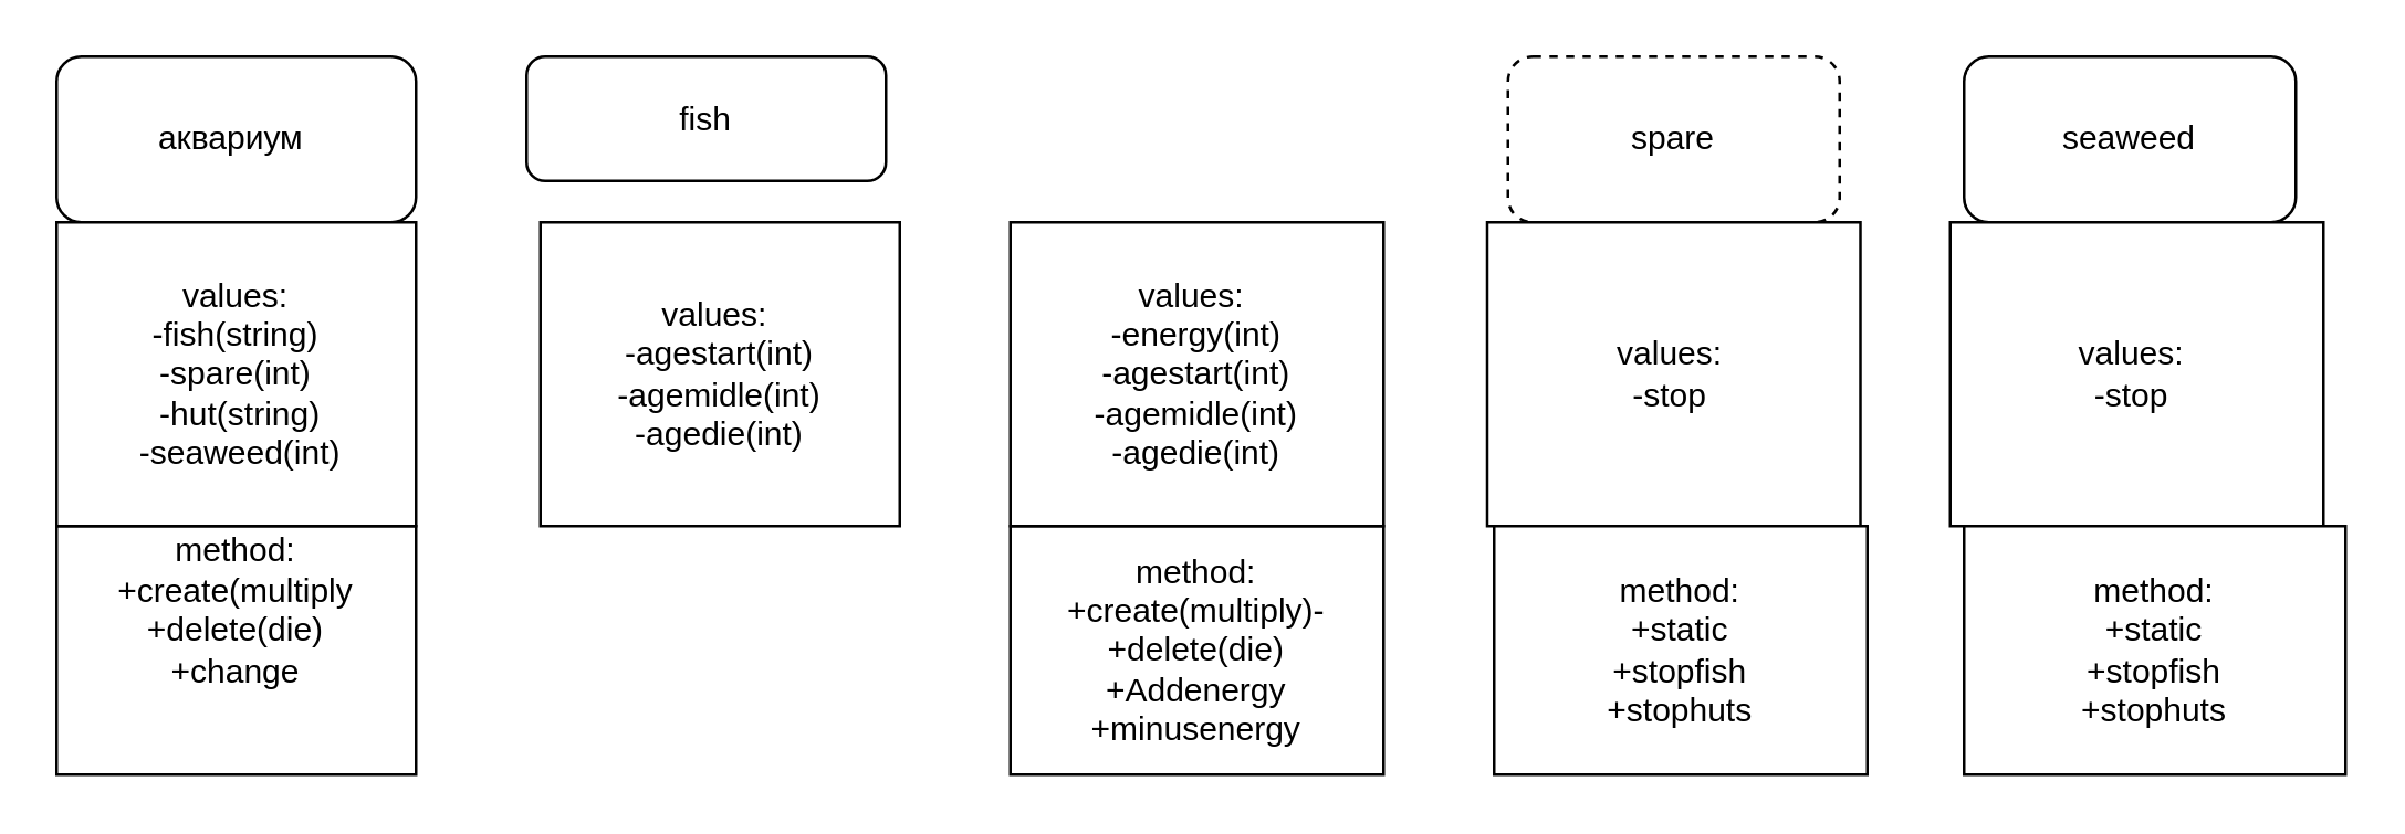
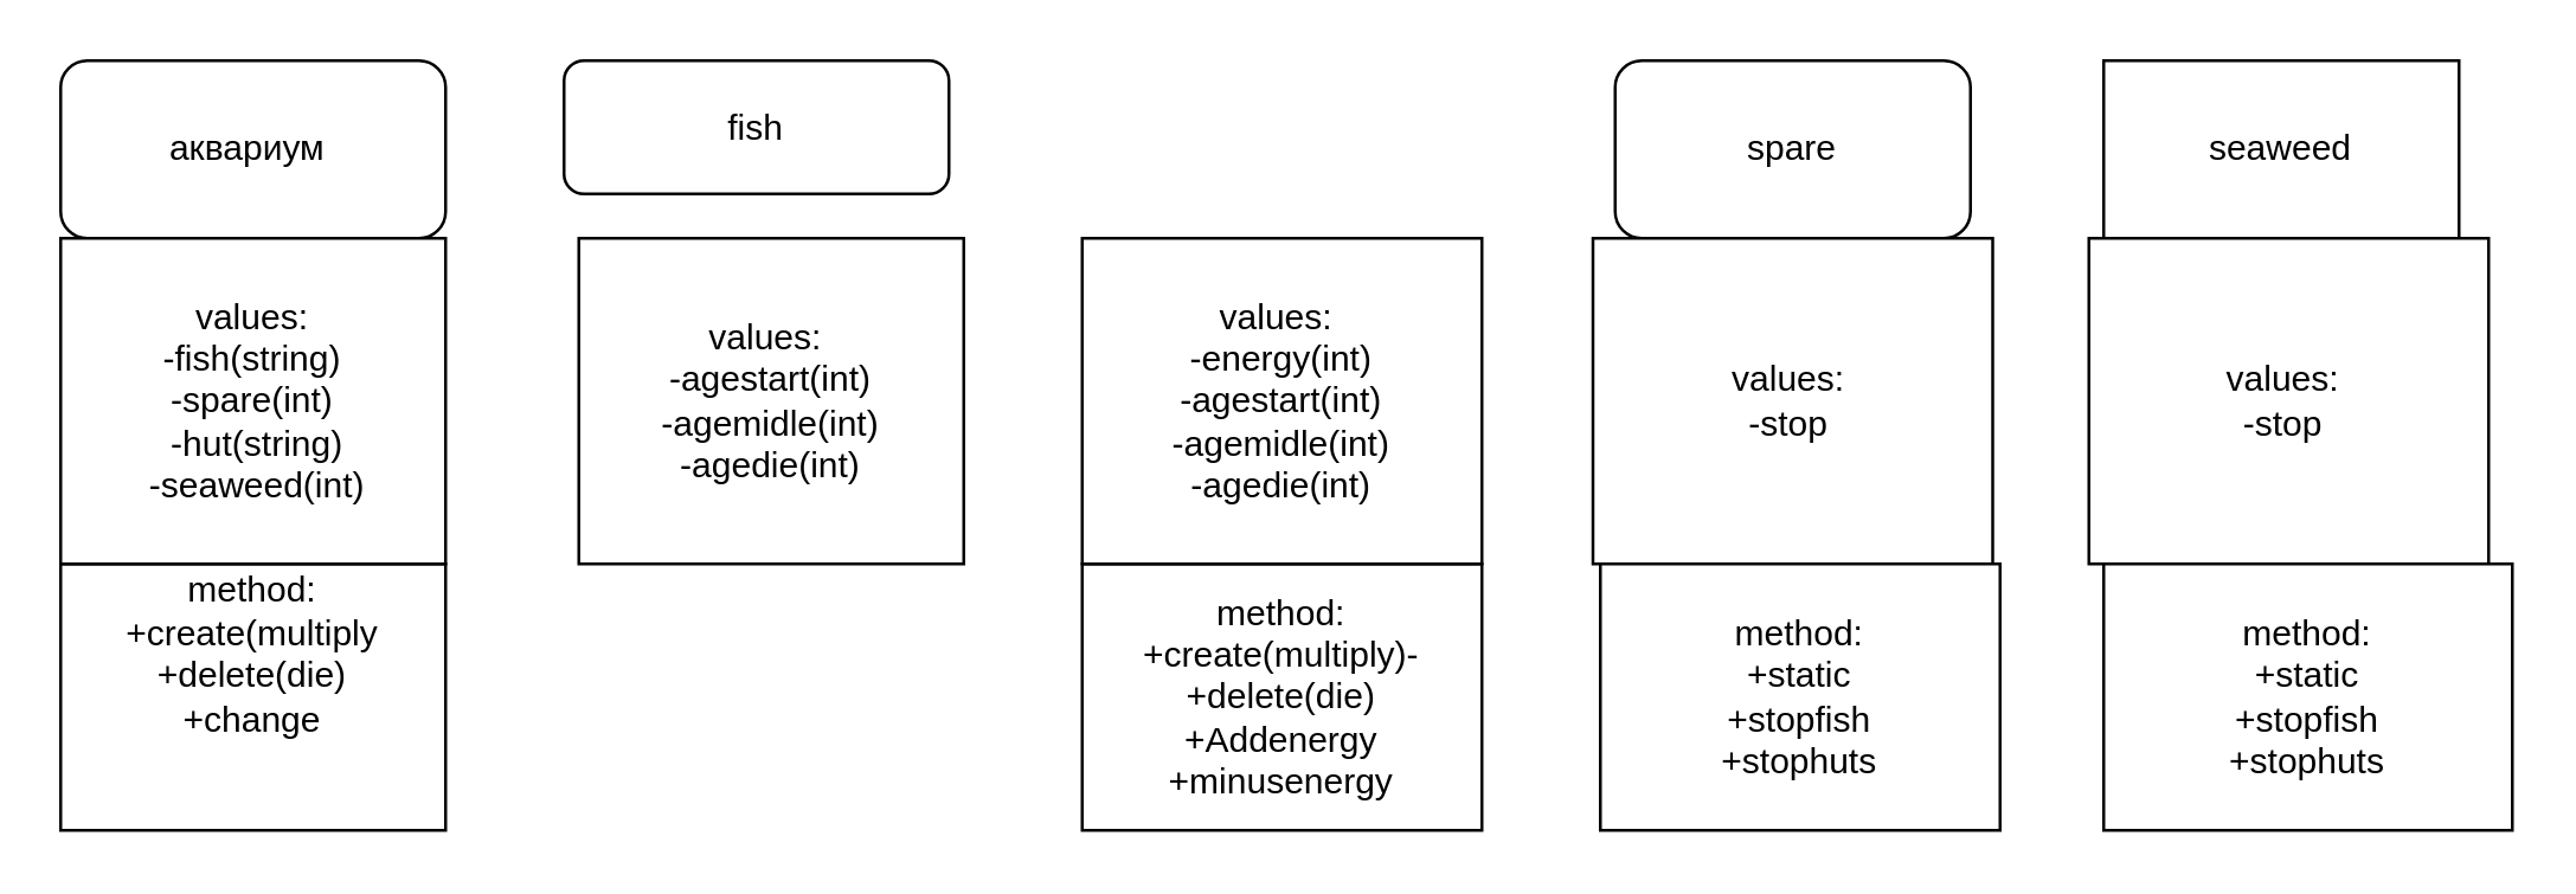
- <mxCell id="9" value="spare" style="rounded=1;whiteSpace=wrap;html=1;dashed=1;" vertex="1" parent="1"><mxGeometry x="545" y="20" width="120" height="60" as="geometry" /></mxCell>
+ <mxCell id="9" value="spare" style="rounded=1;whiteSpace=wrap;html=1;" vertex="1" parent="1"><mxGeometry x="545" y="20" width="120" height="60" as="geometry" /></mxCell>
- <mxCell id="12" value="seaweed" style="rounded=1;whiteSpace=wrap;html=1;" vertex="1" parent="1"><mxGeometry x="710" y="20" width="120" height="60" as="geometry" /></mxCell>
+ <mxCell id="12" value="seaweed" style="whiteSpace=wrap;html=1;rounded=0;" vertex="1" parent="1"><mxGeometry x="710" y="20" width="120" height="60" as="geometry" /></mxCell>
